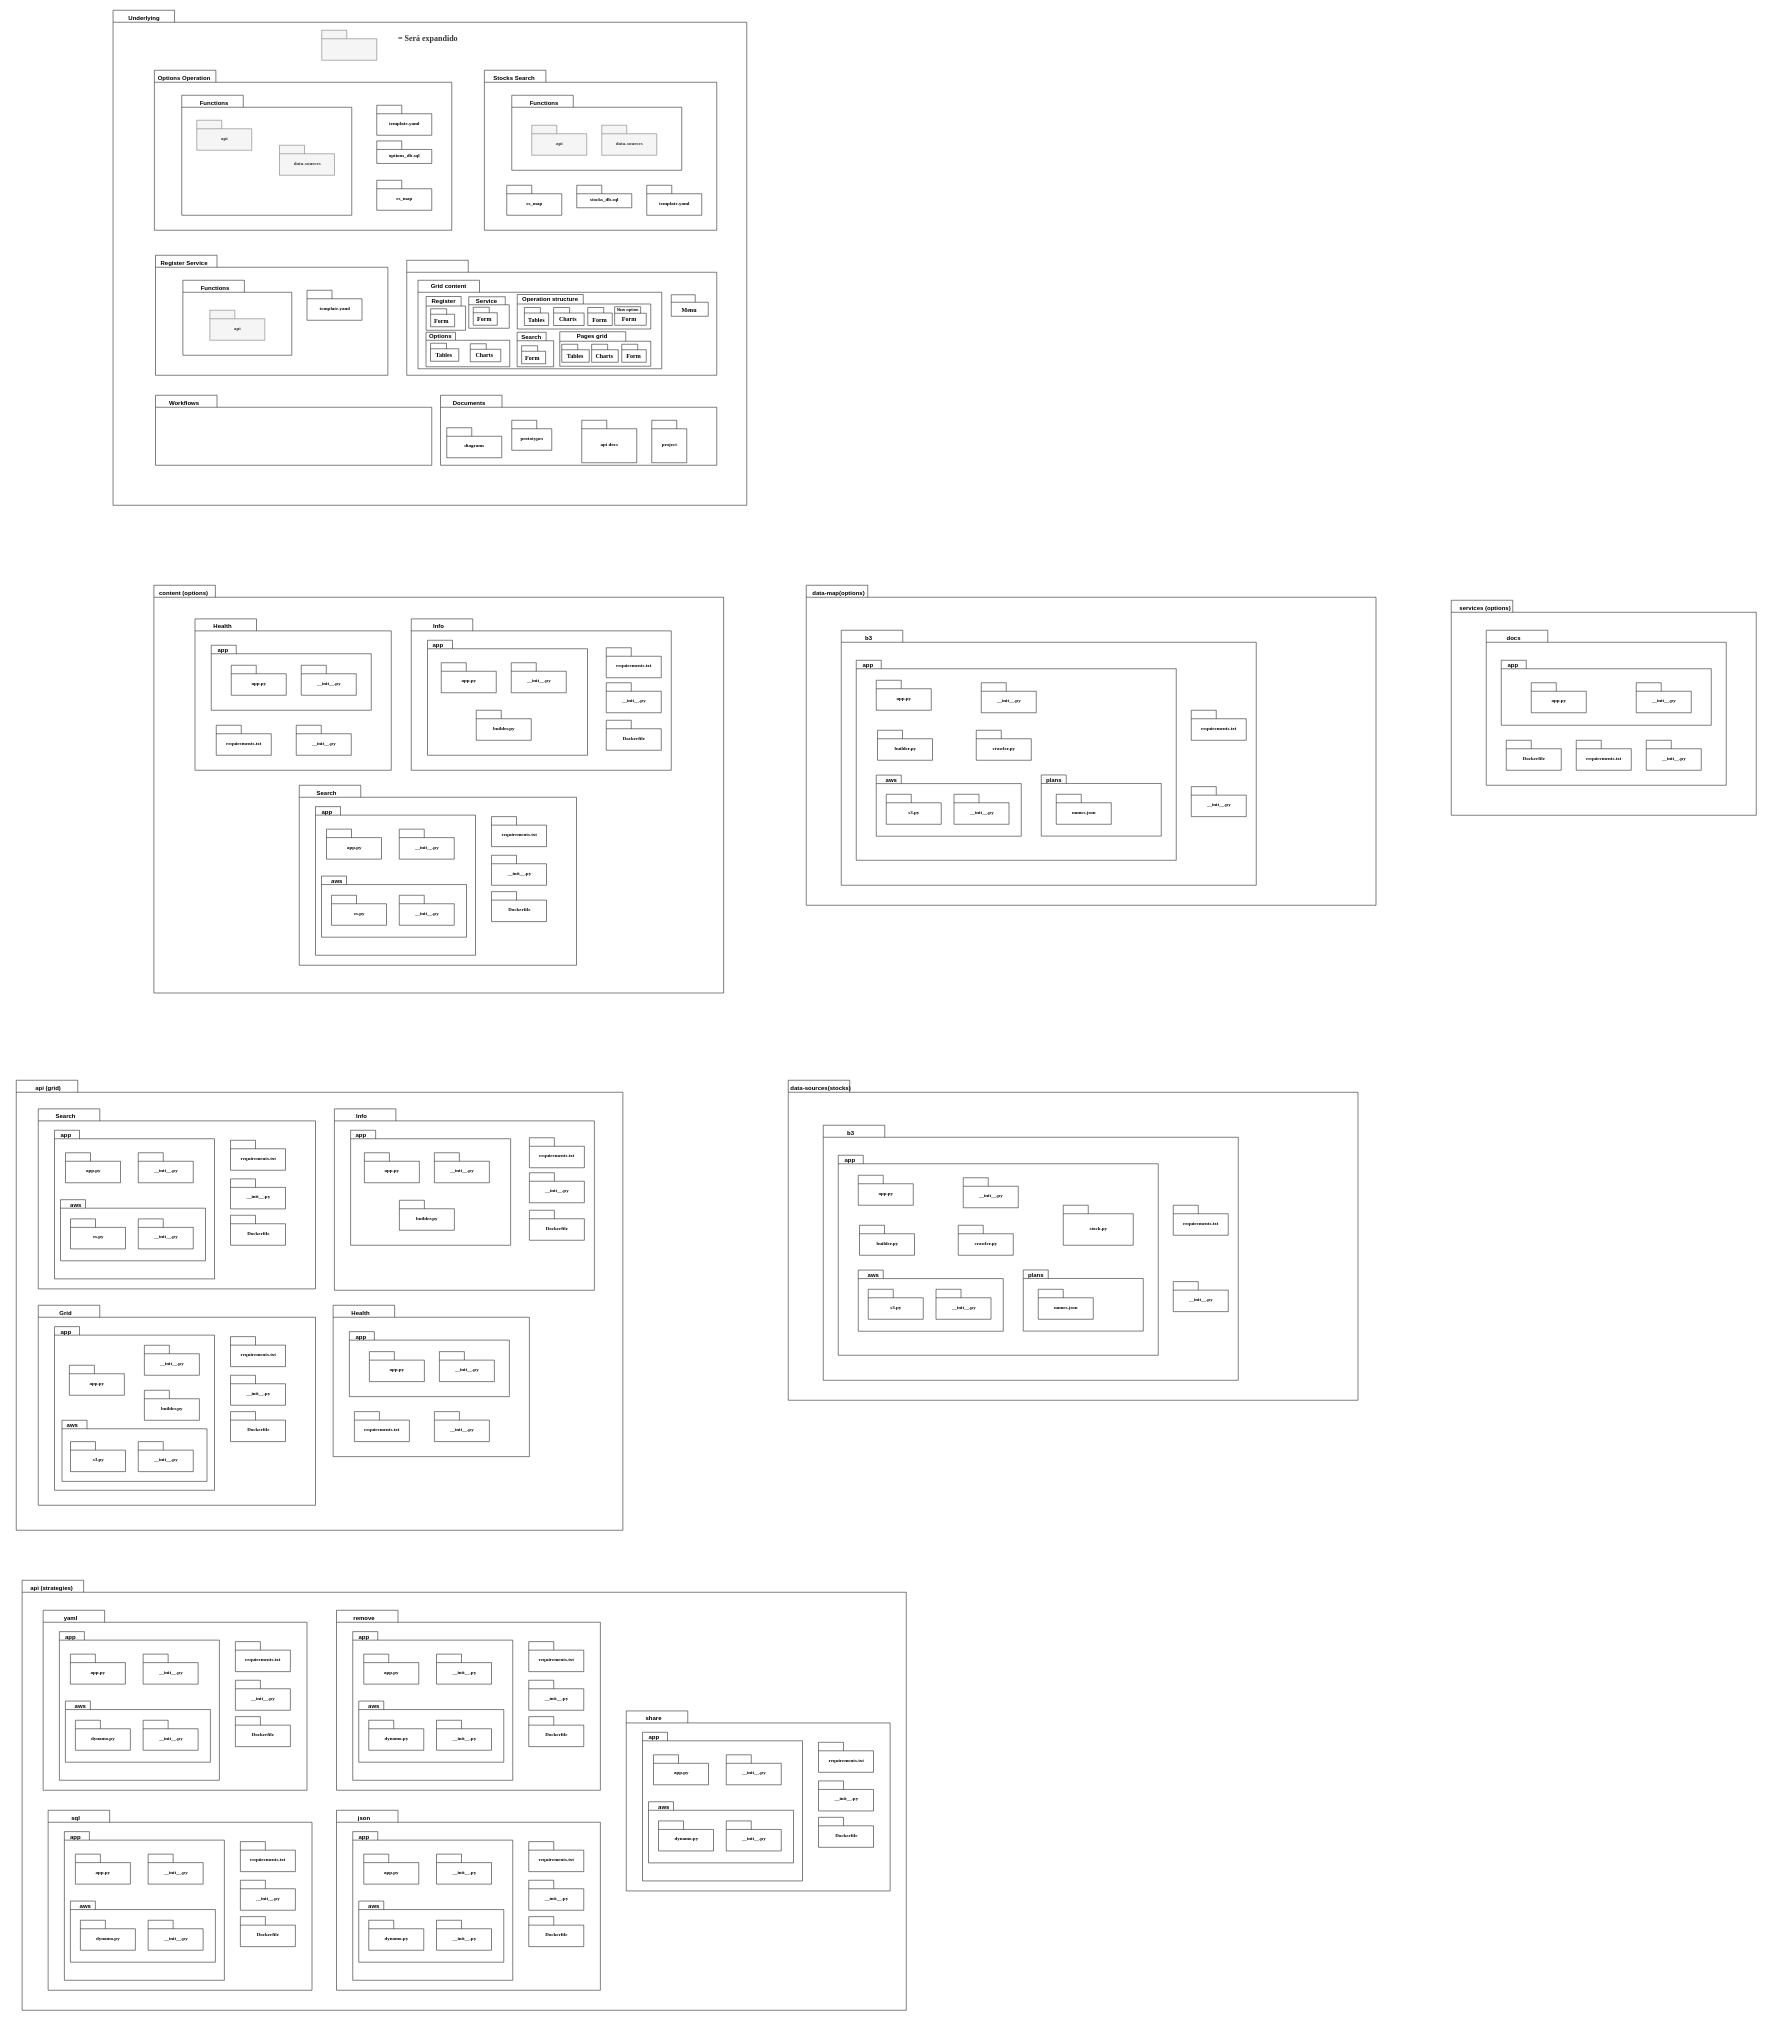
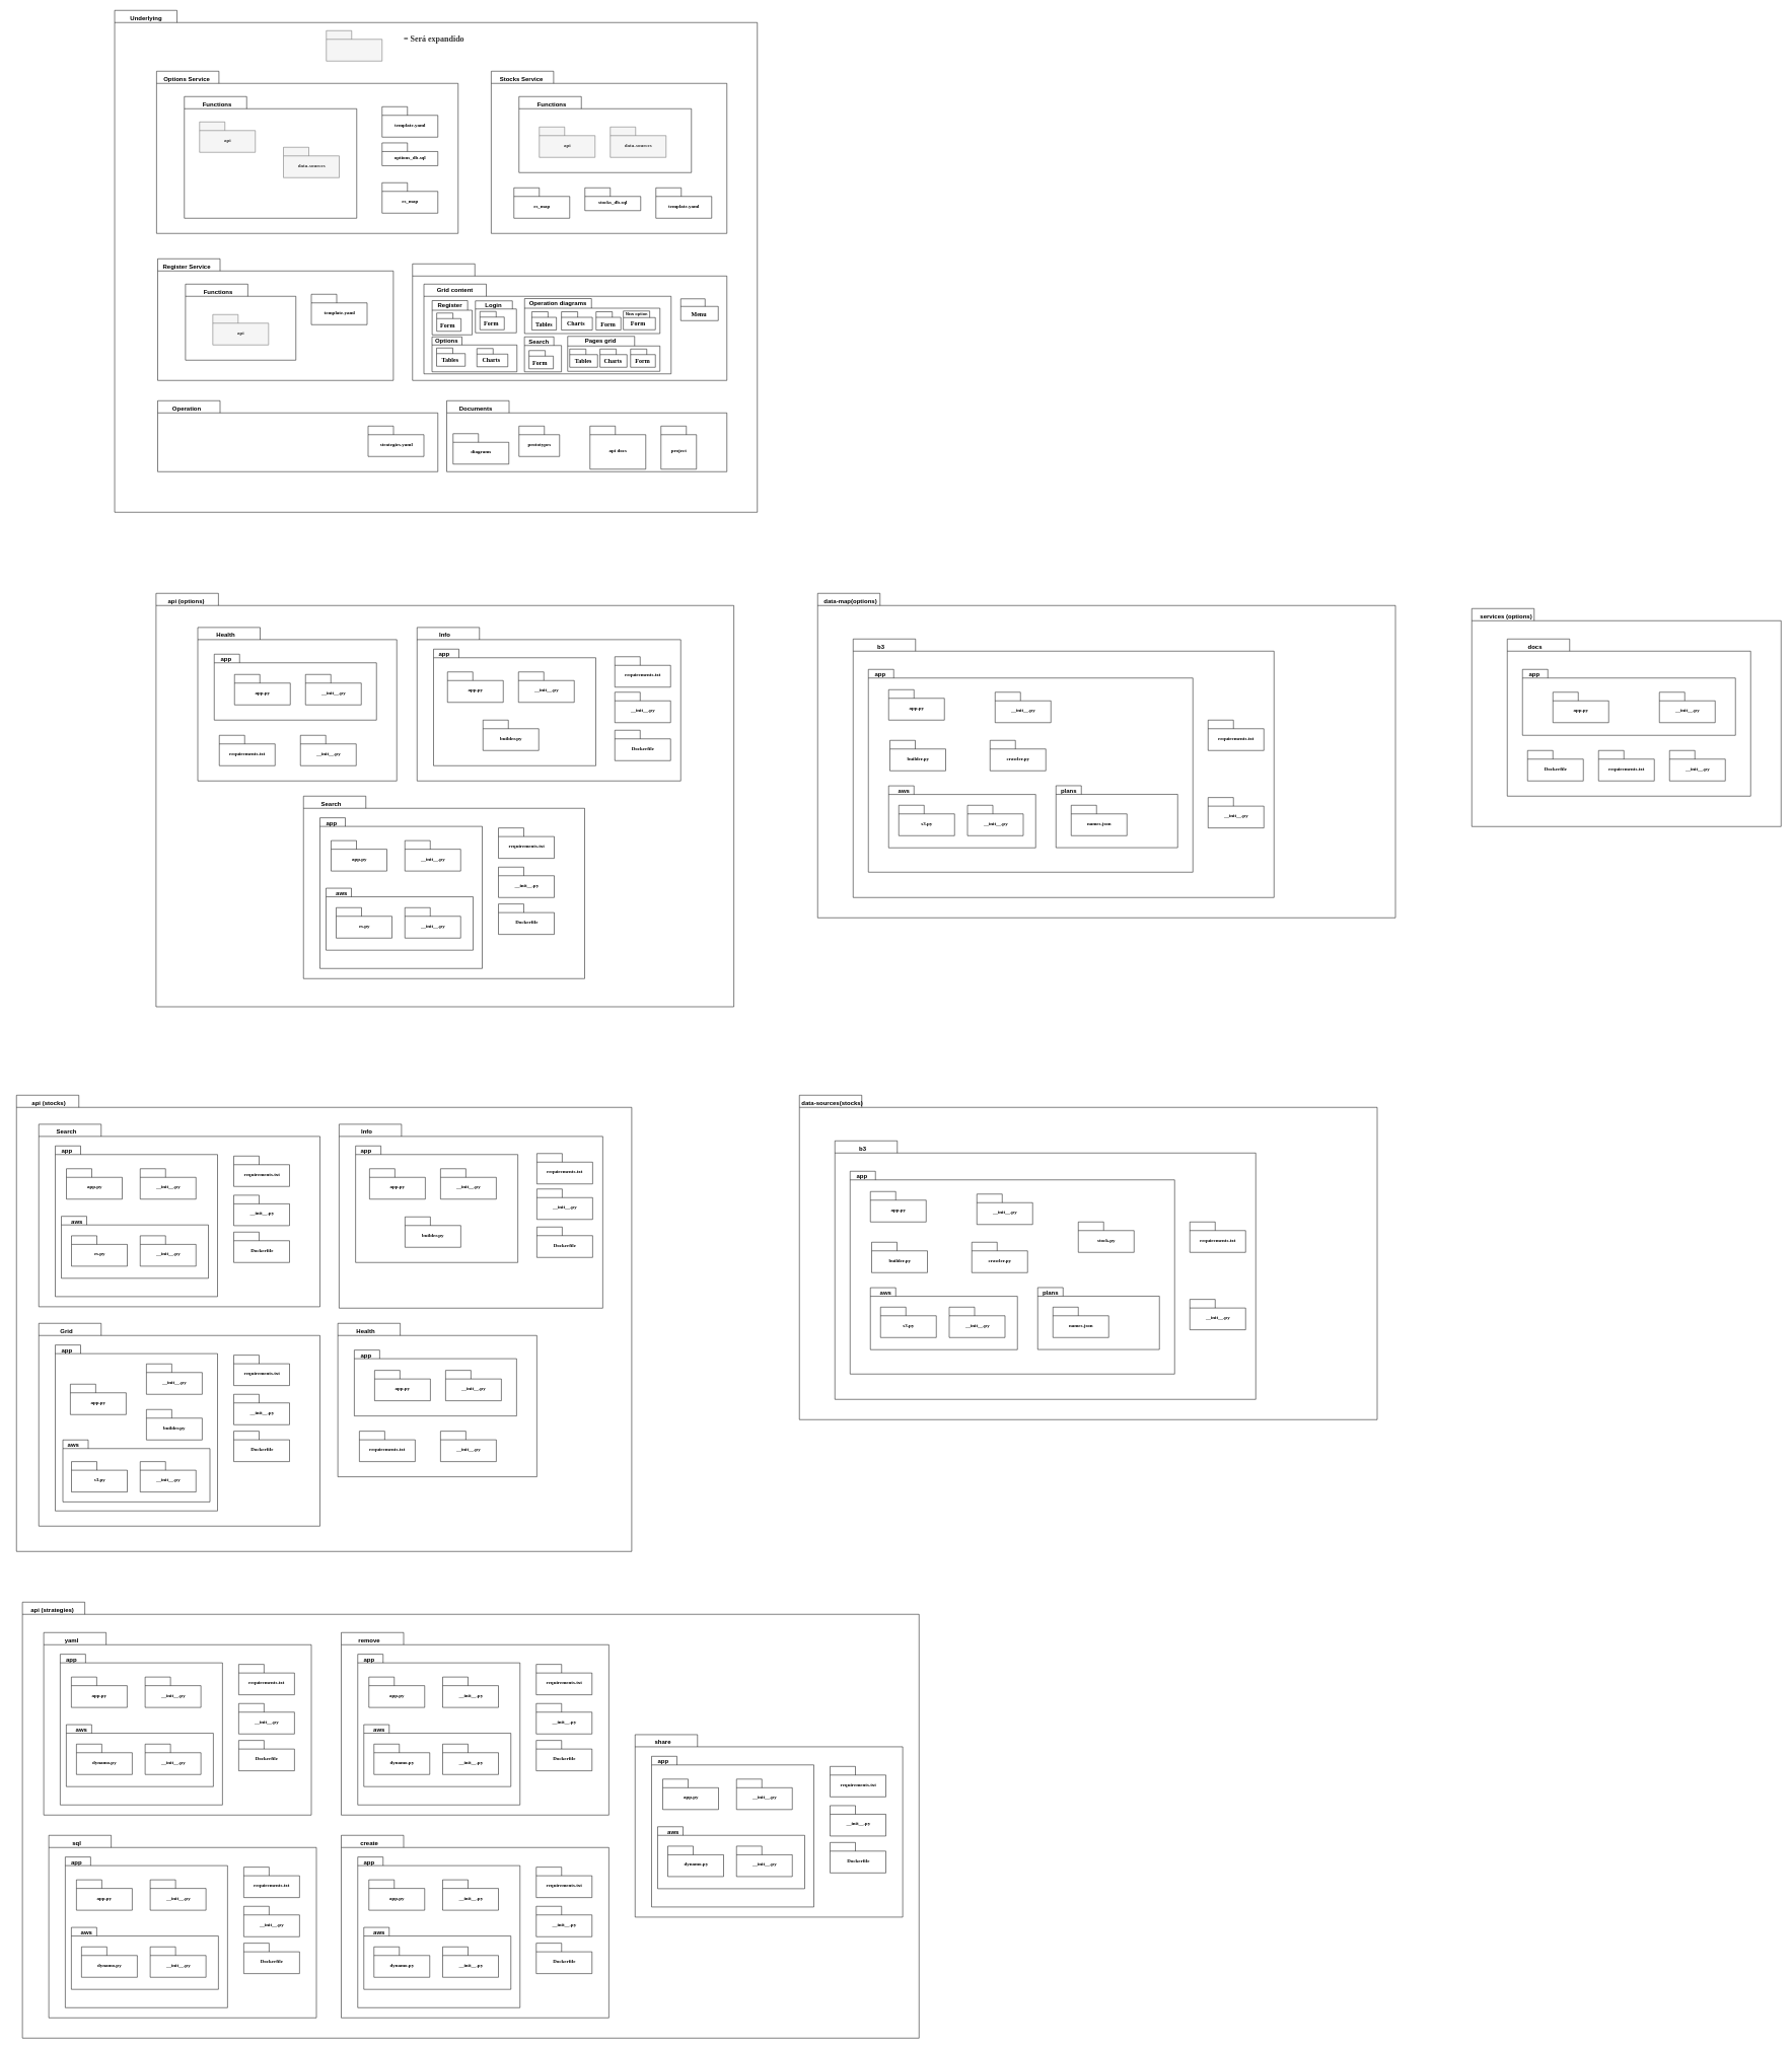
- <mxCell id="37" value="Options Operation" style="text;html=1;strokeColor=none;fillColor=none;align=center;verticalAlign=middle;whiteSpace=wrap;rounded=0;fontStyle=1" vertex="1" parent="1"><mxGeometry x="293" y="140" width="150" height="30" as="geometry" /></mxCell>
+ <mxCell id="37" value="Options Service" style="text;html=1;strokeColor=none;fillColor=none;align=center;verticalAlign=middle;whiteSpace=wrap;rounded=0;fontStyle=1" vertex="1" parent="1"><mxGeometry x="293" y="140" width="150" height="30" as="geometry" /></mxCell>
- <mxCell id="47" value="Stocks Search" style="text;html=1;strokeColor=none;fillColor=none;align=center;verticalAlign=middle;whiteSpace=wrap;rounded=0;fontStyle=1" vertex="1" parent="1"><mxGeometry x="953" y="140" width="150" height="30" as="geometry" /></mxCell>
+ <mxCell id="47" value="Stocks Service" style="text;html=1;strokeColor=none;fillColor=none;align=center;verticalAlign=middle;whiteSpace=wrap;rounded=0;fontStyle=1" vertex="1" parent="1"><mxGeometry x="953" y="140" width="150" height="30" as="geometry" /></mxCell>
- <mxCell id="248" value="Operation structure" style="text;html=1;strokeColor=none;fillColor=none;align=center;verticalAlign=middle;whiteSpace=wrap;rounded=0;fontStyle=1" vertex="1" parent="1"><mxGeometry x="1035" y="588.5" width="130" height="18.5" as="geometry" /></mxCell>
+ <mxCell id="248" value="Operation diagrams" style="text;html=1;strokeColor=none;fillColor=none;align=center;verticalAlign=middle;whiteSpace=wrap;rounded=0;fontStyle=1" vertex="1" parent="1"><mxGeometry x="1035" y="588.5" width="130" height="18.5" as="geometry" /></mxCell>
- <mxCell id="264" value="Service" style="text;html=1;strokeColor=none;fillColor=none;align=center;verticalAlign=middle;whiteSpace=wrap;rounded=0;fontStyle=1" vertex="1" parent="1"><mxGeometry x="933.5" y="591" width="77.5" height="20" as="geometry" /></mxCell>
+ <mxCell id="264" value="Login" style="text;html=1;strokeColor=none;fillColor=none;align=center;verticalAlign=middle;whiteSpace=wrap;rounded=0;fontStyle=1" vertex="1" parent="1"><mxGeometry x="933.5" y="591" width="77.5" height="20" as="geometry" /></mxCell>
- <mxCell id="64" value="Workflows" style="text;html=1;strokeColor=none;fillColor=none;align=center;verticalAlign=middle;whiteSpace=wrap;rounded=0;fontStyle=1" vertex="1" parent="1"><mxGeometry x="293" y="790" width="150" height="30" as="geometry" /></mxCell>
+ <mxCell id="64" value="Operation" style="text;html=1;strokeColor=none;fillColor=none;align=center;verticalAlign=middle;whiteSpace=wrap;rounded=0;fontStyle=1" vertex="1" parent="1"><mxGeometry x="293" y="790" width="150" height="30" as="geometry" /></mxCell>
+ <mxCell id="65" value="strategies.yaml" style="shape=folder;fontStyle=1;spacingTop=10;tabWidth=50;tabHeight=17;tabPosition=left;html=1;rounded=0;shadow=0;comic=0;labelBackgroundColor=none;strokeColor=#000000;strokeWidth=1;fillColor=#ffffff;fontFamily=Verdana;fontSize=10;fontColor=#000000;align=center;" vertex="1" parent="1"><mxGeometry x="725.5" y="840" width="110" height="60" as="geometry" /></mxCell>
- <mxCell id="4" value="content (options)" style="text;html=1;strokeColor=none;fillColor=none;align=center;verticalAlign=middle;whiteSpace=wrap;rounded=0;fontStyle=1" vertex="1" parent="1"><mxGeometry x="292" y="1170" width="150" height="30" as="geometry" /></mxCell>
+ <mxCell id="4" value="api (options)" style="text;html=1;strokeColor=none;fillColor=none;align=center;verticalAlign=middle;whiteSpace=wrap;rounded=0;fontStyle=1" vertex="1" parent="1"><mxGeometry x="292" y="1170" width="150" height="30" as="geometry" /></mxCell>
- <mxCell id="73" value="api (grid)" style="text;html=1;strokeColor=none;fillColor=none;align=center;verticalAlign=middle;whiteSpace=wrap;rounded=0;fontStyle=1" vertex="1" parent="1"><mxGeometry x="20.5" y="2160" width="150" height="30" as="geometry" /></mxCell>
+ <mxCell id="73" value="api (stocks)" style="text;html=1;strokeColor=none;fillColor=none;align=center;verticalAlign=middle;whiteSpace=wrap;rounded=0;fontStyle=1" vertex="1" parent="1"><mxGeometry x="20.5" y="2160" width="150" height="30" as="geometry" /></mxCell>
- <mxCell id="150" value="stock.py" style="shape=folder;fontStyle=1;spacingTop=10;tabWidth=50;tabHeight=17;tabPosition=left;html=1;rounded=0;shadow=0;comic=0;labelBackgroundColor=none;strokeColor=#000000;strokeWidth=1;fillColor=#ffffff;fontFamily=Verdana;fontSize=10;fontColor=#000000;align=center;" vertex="1" parent="1"><mxGeometry x="2126" y="2410" width="140" height="80" as="geometry" /></mxCell>
+ <mxCell id="150" value="stock.py" style="shape=folder;fontStyle=1;spacingTop=10;tabWidth=50;tabHeight=17;tabPosition=left;html=1;rounded=0;shadow=0;comic=0;labelBackgroundColor=none;strokeColor=#000000;strokeWidth=1;fillColor=#ffffff;fontFamily=Verdana;fontSize=10;fontColor=#000000;align=center;" vertex="1" parent="1"><mxGeometry x="2126" y="2410" width="110" height="60" as="geometry" /></mxCell>
- <mxCell id="211" value="json" style="text;html=1;strokeColor=none;fillColor=none;align=center;verticalAlign=middle;whiteSpace=wrap;rounded=0;fontStyle=1" vertex="1" parent="1"><mxGeometry x="652.5" y="3620" width="150" height="30" as="geometry" /></mxCell>
+ <mxCell id="211" value="create" style="text;html=1;strokeColor=none;fillColor=none;align=center;verticalAlign=middle;whiteSpace=wrap;rounded=0;fontStyle=1" vertex="1" parent="1"><mxGeometry x="652.5" y="3620" width="150" height="30" as="geometry" /></mxCell>
